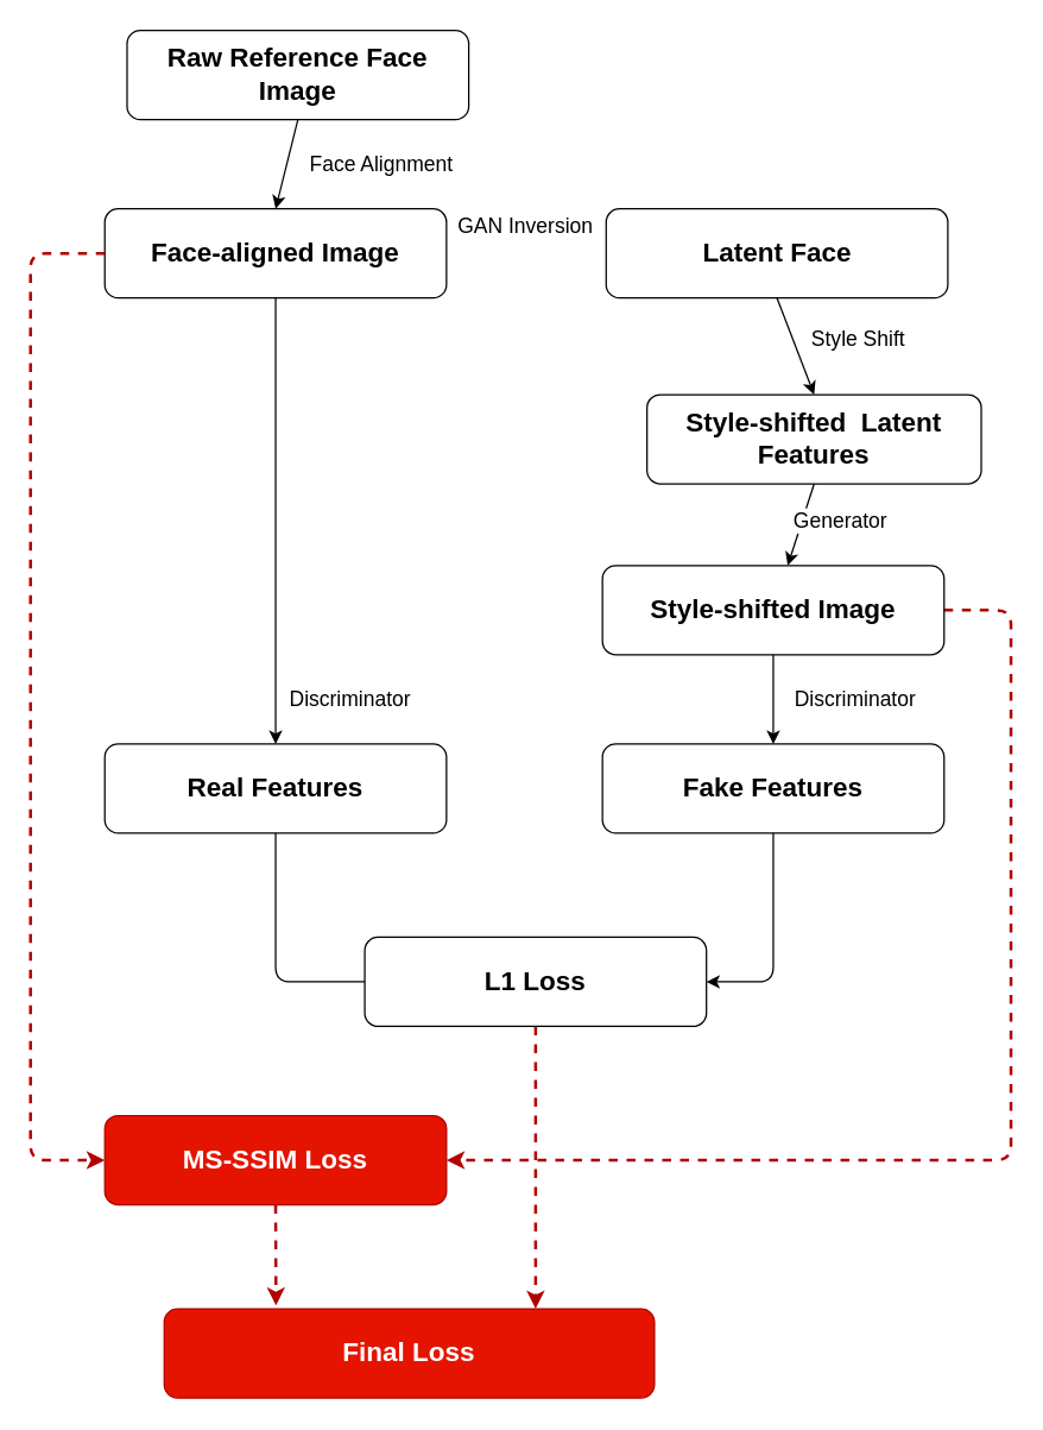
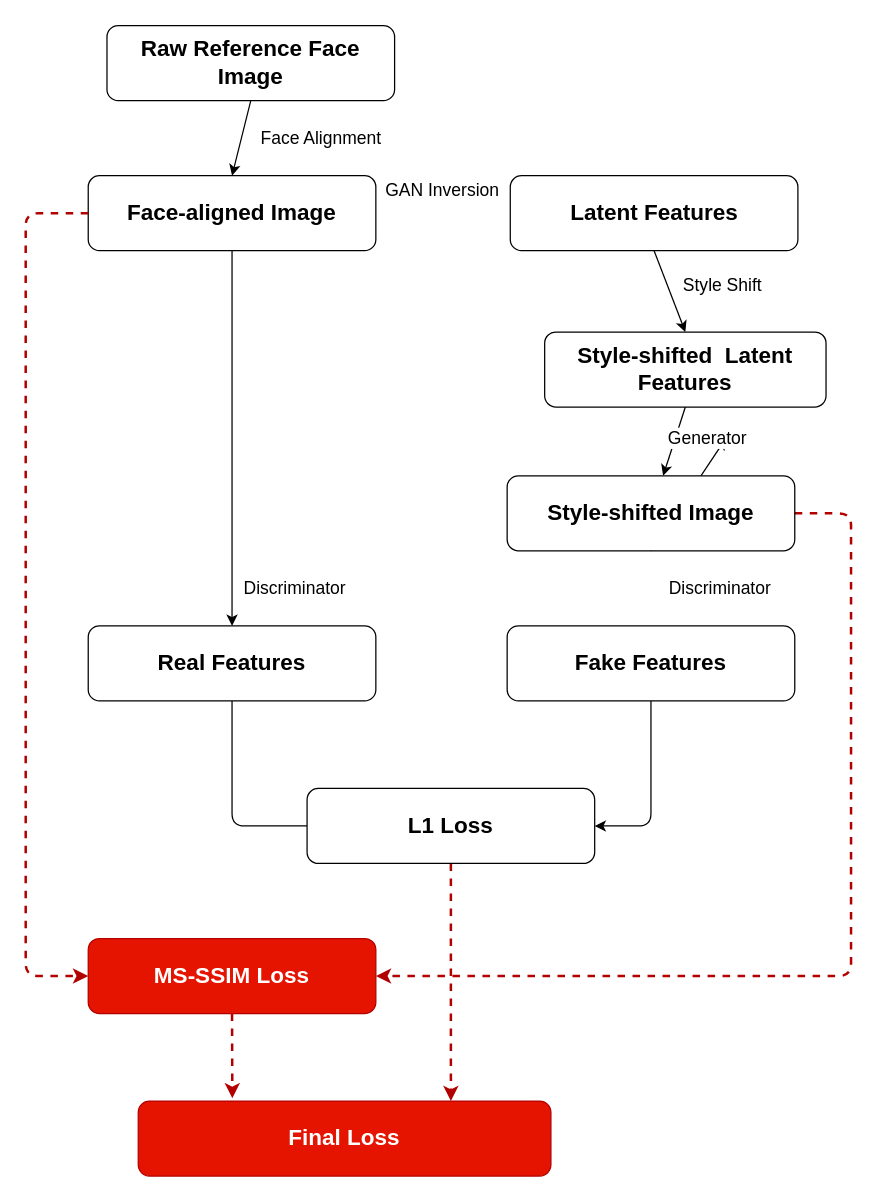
- <mxCell id="7" value="&lt;h2&gt;Latent Face&lt;/h2&gt;" style="rounded=1;whiteSpace=wrap;html=1;" parent="1" vertex="1"><mxGeometry x="407.5" y="140" width="230" height="60" as="geometry" /></mxCell>
+ <mxCell id="7" value="&lt;h2&gt;Latent Features&lt;/h2&gt;" style="rounded=1;whiteSpace=wrap;html=1;" parent="1" vertex="1"><mxGeometry x="407.5" y="140" width="230" height="60" as="geometry" /></mxCell>
- <mxCell id="15" style="edgeStyle=none;html=1;exitX=0.5;exitY=1;exitDx=0;exitDy=0;entryX=0.5;entryY=0;entryDx=0;entryDy=0;fontSize=14;" parent="1" source="17" target="21" edge="1"><mxGeometry relative="1" as="geometry" /></mxCell>
+ <mxCell id="15" style="edgeStyle=none;html=1;exitX=0.5;exitY=1;exitDx=0;exitDy=0;fontSize=14;" parent="1" source="17" target="18" edge="1"><mxGeometry relative="1" as="geometry" /></mxCell>
